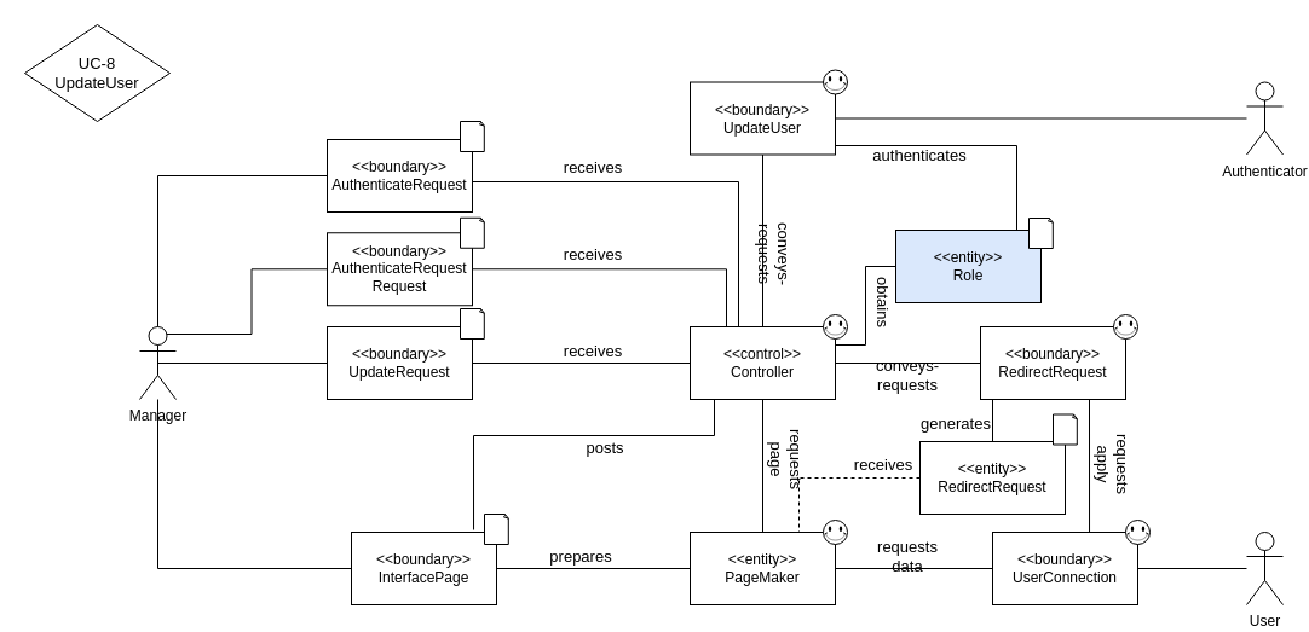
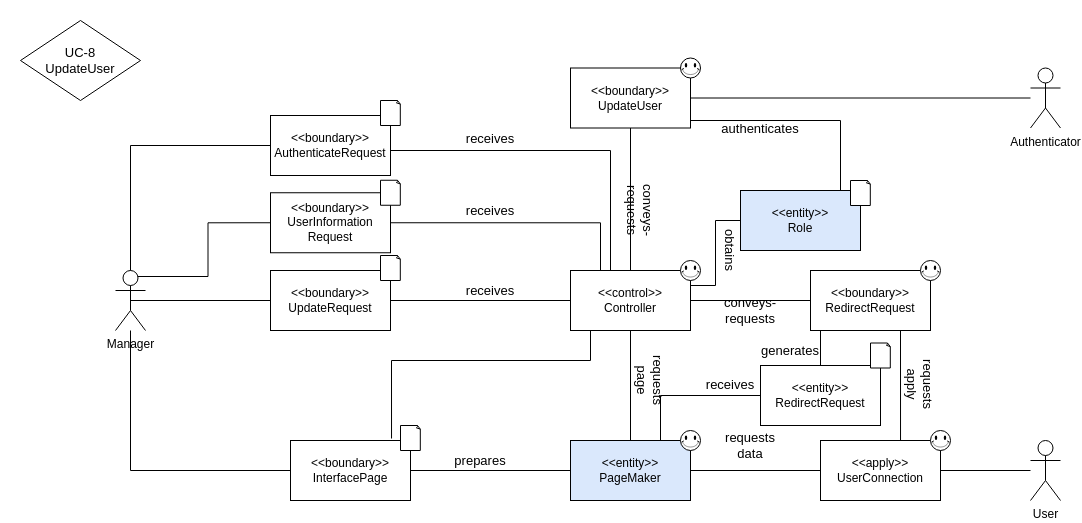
- <mxCell id="58" value="&amp;lt;&amp;lt;boundary&amp;gt;&amp;gt;&lt;br&gt;AuthenticateRequest&lt;br&gt;Request" style="rounded=0;whiteSpace=wrap;html=1;" parent="1" vertex="1"><mxGeometry x="270" y="192.25" width="120" height="60" as="geometry" /></mxCell>
+ <mxCell id="58" value="&amp;lt;&amp;lt;boundary&amp;gt;&amp;gt;&lt;br&gt;UserInformation&lt;br&gt;Request" style="rounded=0;whiteSpace=wrap;html=1;" parent="1" vertex="1"><mxGeometry x="270" y="192.25" width="120" height="60" as="geometry" /></mxCell>
- <mxCell id="34" value="posts" style="text;html=1;strokeColor=none;fillColor=none;align=center;verticalAlign=middle;whiteSpace=wrap;rounded=0;fontSize=13;" parent="1" vertex="1"><mxGeometry x="480" y="360" width="40" height="20" as="geometry" /></mxCell>
- <mxCell id="52" style="edgeStyle=orthogonalEdgeStyle;rounded=0;orthogonalLoop=1;jettySize=auto;html=1;exitX=0;exitY=0.5;exitDx=0;exitDy=0;entryX=0.75;entryY=0;entryDx=0;entryDy=0;endArrow=none;endFill=0;dashed=1;" parent="1" source="53" target="25" edge="1"><mxGeometry relative="1" as="geometry" /></mxCell>
+ <mxCell id="52" style="edgeStyle=orthogonalEdgeStyle;rounded=0;orthogonalLoop=1;jettySize=auto;html=1;exitX=0;exitY=0.5;exitDx=0;exitDy=0;entryX=0.75;entryY=0;entryDx=0;entryDy=0;endArrow=none;endFill=0;" parent="1" source="53" target="25" edge="1"><mxGeometry relative="1" as="geometry" /></mxCell>
- <mxCell id="36" value="requests data" style="text;html=1;strokeColor=none;fillColor=none;align=center;verticalAlign=middle;whiteSpace=wrap;rounded=0;fontSize=13;" parent="1" vertex="1"><mxGeometry x="730" y="450" width="40" height="20" as="geometry" /></mxCell>
+ <mxCell id="36" value="requests data" style="text;html=1;strokeColor=none;fillColor=none;align=center;verticalAlign=middle;whiteSpace=wrap;rounded=0;fontSize=13;" parent="1" vertex="1"><mxGeometry x="730" y="435" width="40" height="20" as="geometry" /></mxCell>
- <mxCell id="25" value="&amp;lt;&amp;lt;entity&amp;gt;&amp;gt;&lt;br&gt;PageMaker" style="rounded=0;whiteSpace=wrap;html=1;" parent="1" vertex="1"><mxGeometry y="440" width="120" height="60" as="geometry" x="570" /></mxCell>
+ <mxCell id="25" value="&amp;lt;&amp;lt;entity&amp;gt;&amp;gt;&lt;br&gt;PageMaker" style="rounded=0;whiteSpace=wrap;html=1;fillColor=#dae8fc;" parent="1" vertex="1"><mxGeometry y="440" width="120" height="60" as="geometry" x="570" /></mxCell>
- <mxCell id="9" value="&amp;lt;&amp;lt;boundary&amp;gt;&amp;gt;&lt;br&gt;UserConnection" style="rounded=0;whiteSpace=wrap;html=1;" parent="1" vertex="1"><mxGeometry x="820" y="440" width="120" height="60" as="geometry" /></mxCell>
+ <mxCell id="9" value="&amp;lt;&amp;lt;apply&amp;gt;&amp;gt;&lt;br&gt;UserConnection" style="rounded=0;whiteSpace=wrap;html=1;" parent="1" vertex="1"><mxGeometry x="820" y="440" width="120" height="60" as="geometry" /></mxCell>
